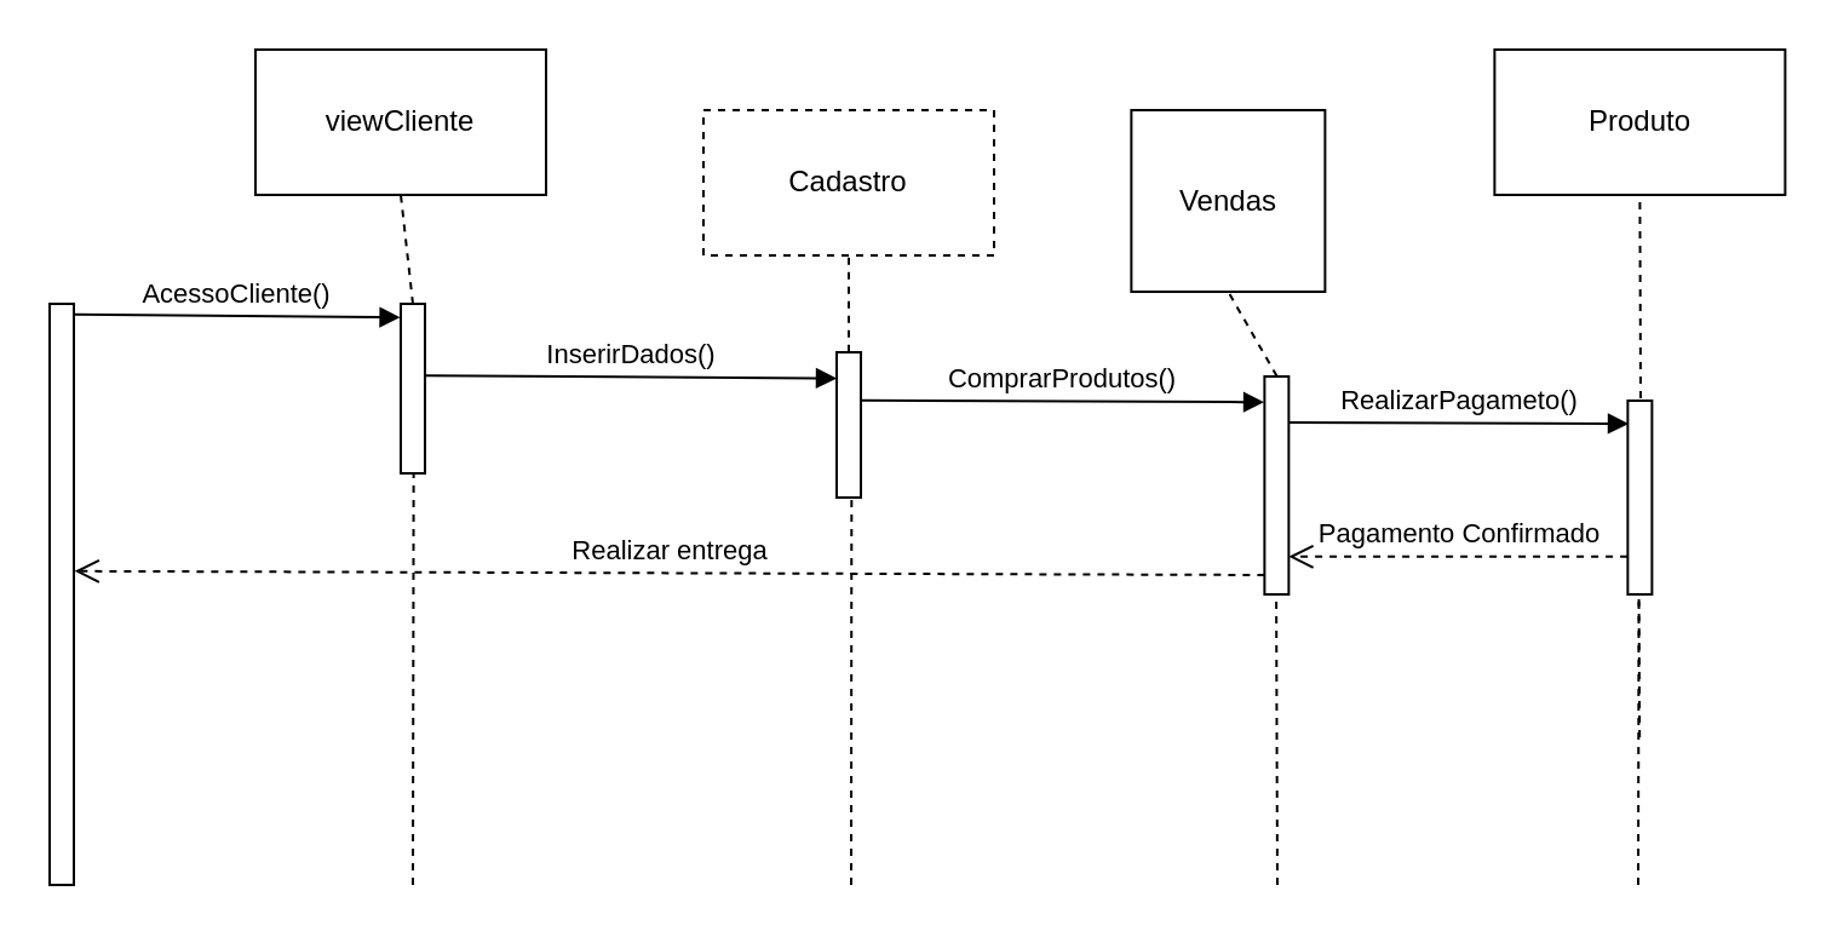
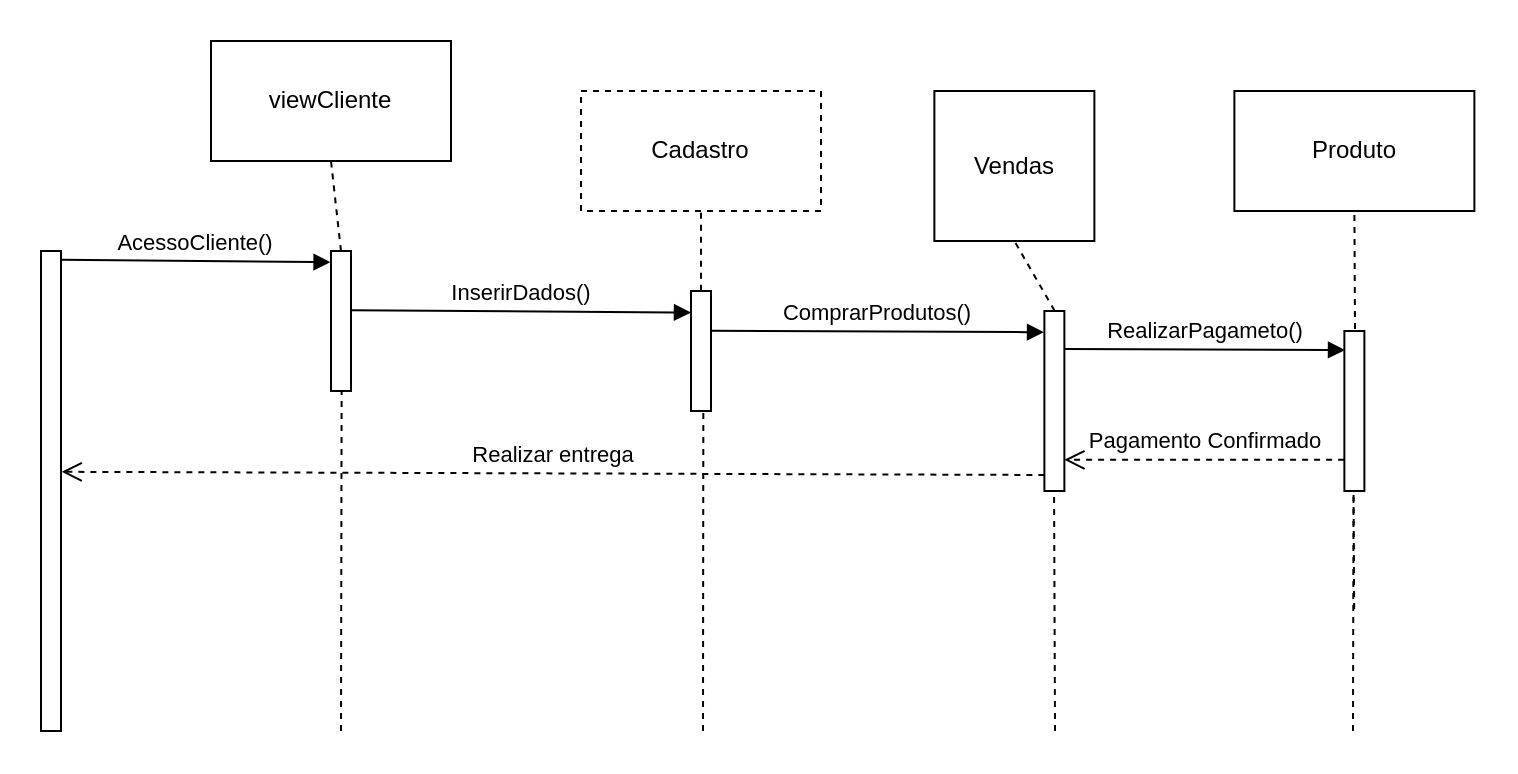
- <mxCell id="6" value="Produto" style="rounded=0;whiteSpace=wrap;html=1;" parent="1" vertex="1"><mxGeometry x="616.69" y="20" width="120" height="60" as="geometry" /></mxCell>
+ <mxCell id="6" value="Produto" style="rounded=0;whiteSpace=wrap;html=1;" parent="1" vertex="1"><mxGeometry x="616.69" y="45" width="120" height="60" as="geometry" /></mxCell>
